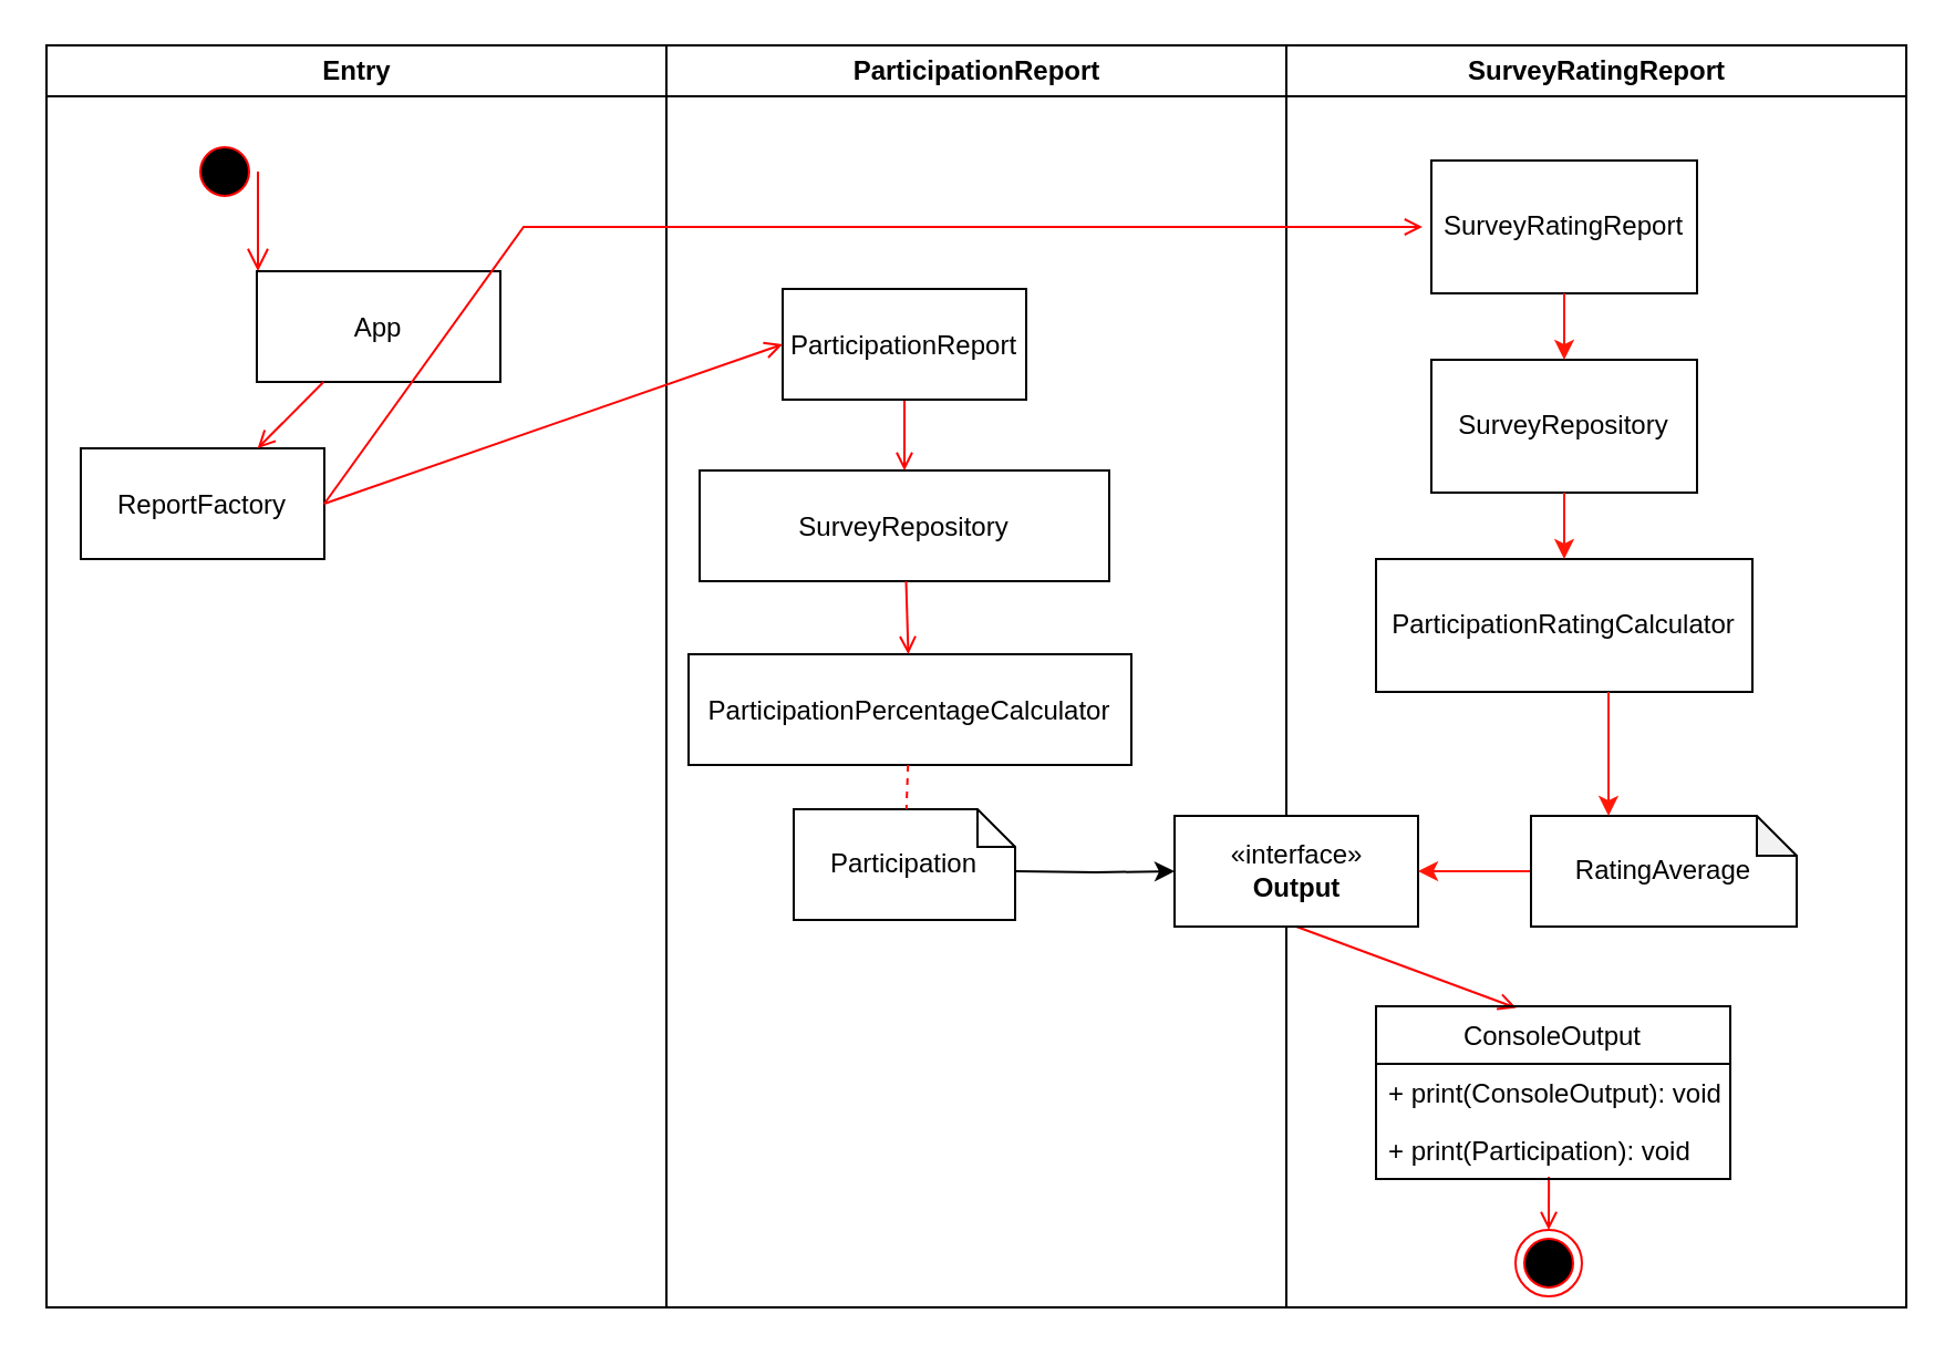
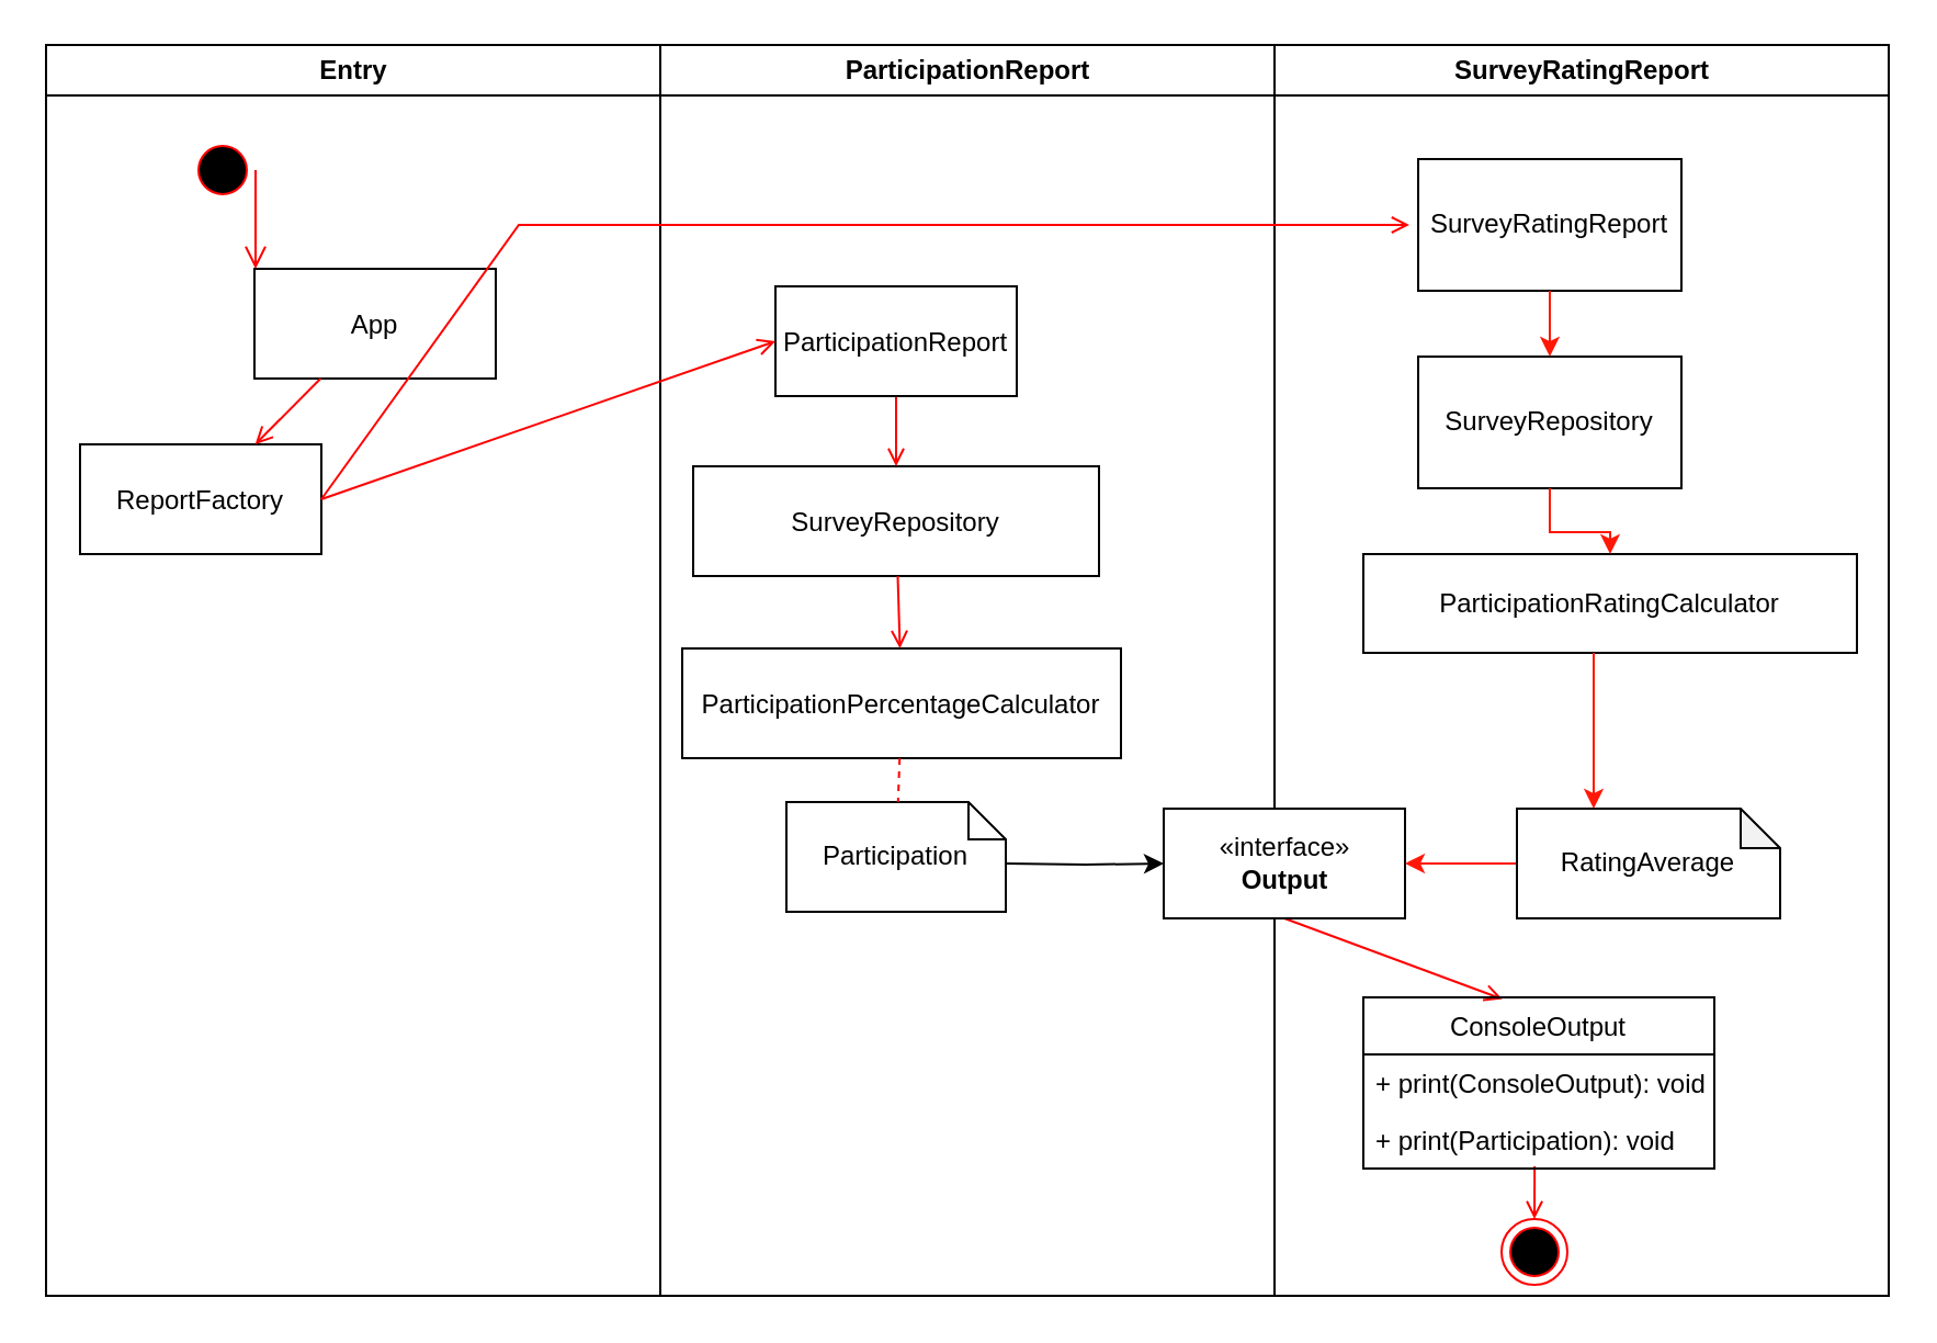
- <mxCell id="27" value="ParticipationRatingCalculator" style="whiteSpace=wrap;html=1;" vertex="1" parent="16"><mxGeometry x="40.5" y="232" width="170" height="60" as="geometry" /></mxCell>
+ <mxCell id="27" value="ParticipationRatingCalculator" style="whiteSpace=wrap;html=1;" vertex="1" parent="16"><mxGeometry x="40.5" y="232" width="225" height="45" as="geometry" /></mxCell>
